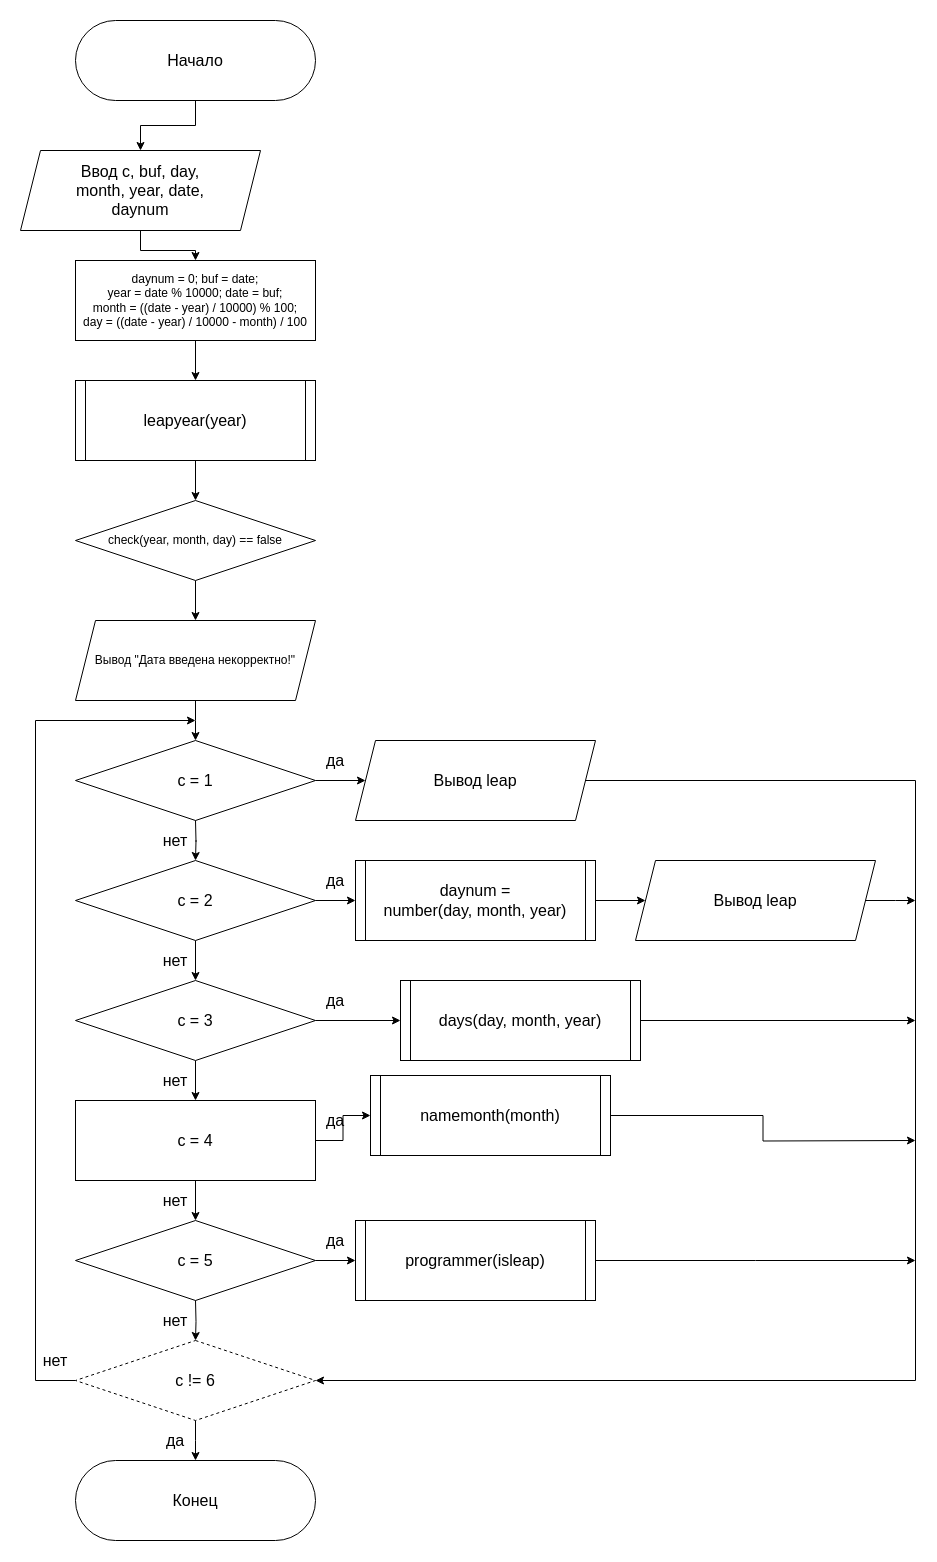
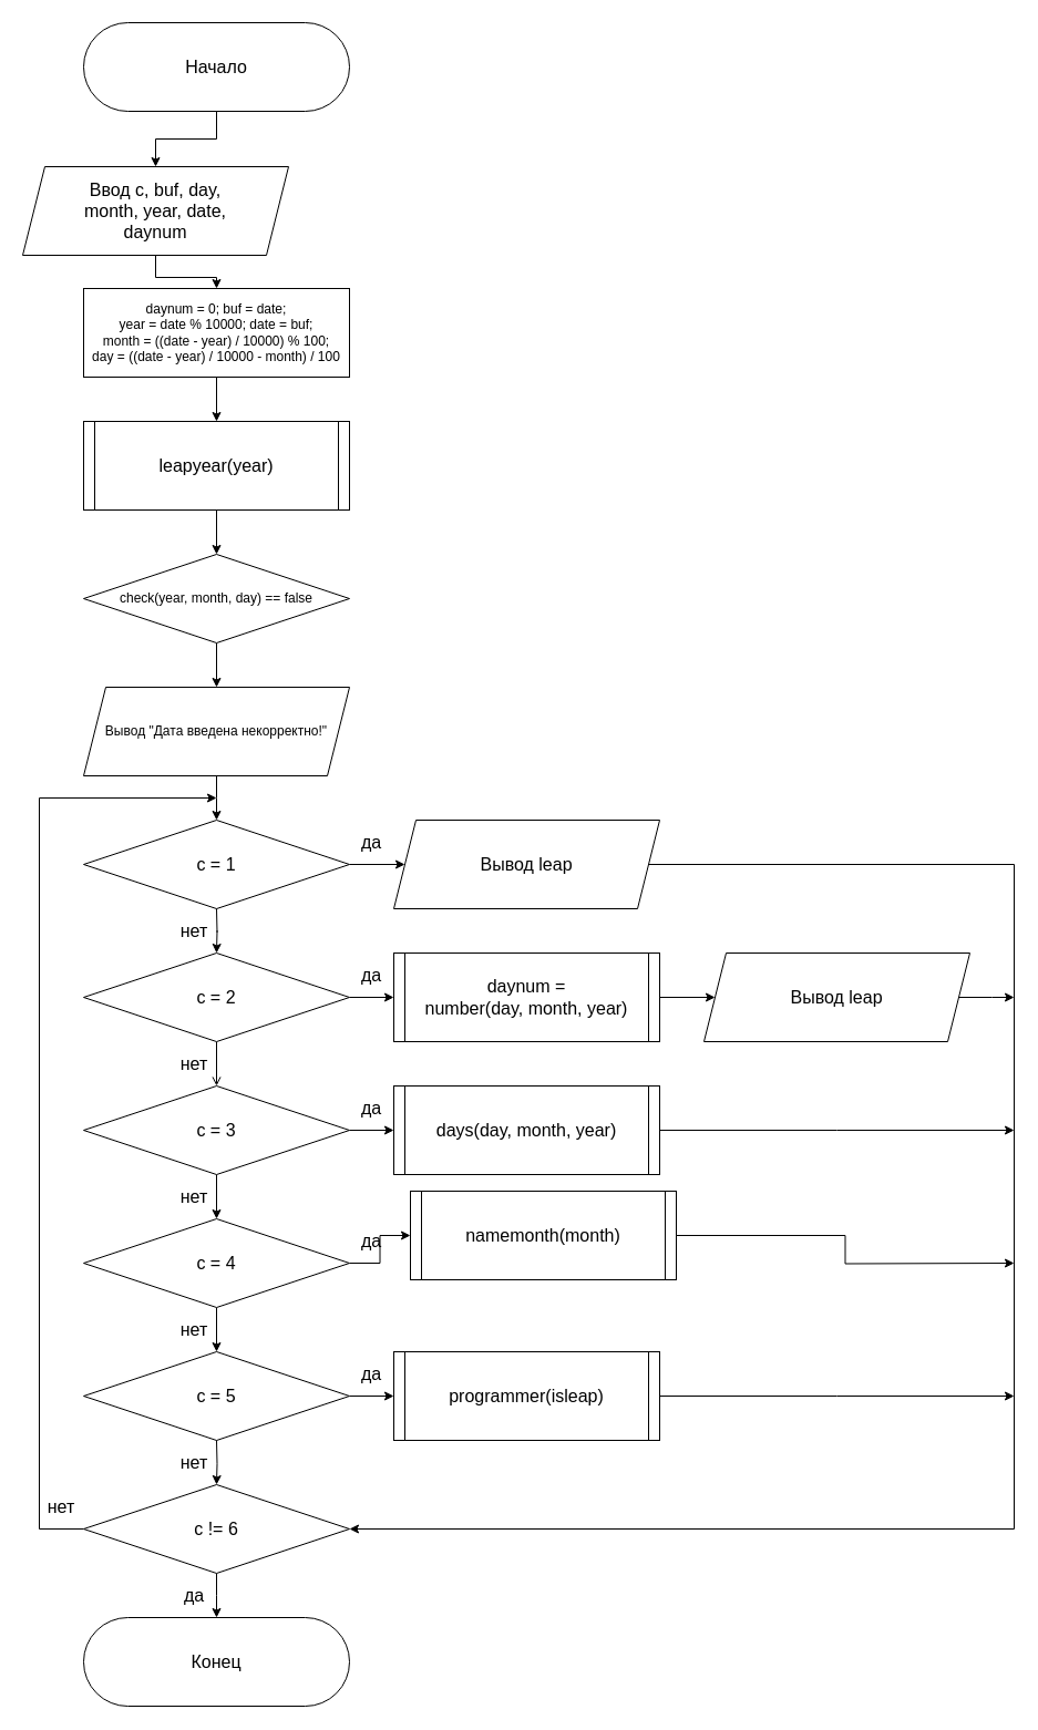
- <mxCell id="20" style="edgeStyle=orthogonalEdgeStyle;rounded=0;orthogonalLoop=1;jettySize=auto;html=1;exitX=0.5;exitY=1;exitDx=0;exitDy=0;entryX=0.5;entryY=0;entryDx=0;entryDy=0;fontSize=16;" edge="1" parent="1" source="21" target="28"><mxGeometry relative="1" as="geometry" /></mxCell>
+ <mxCell id="20" style="edgeStyle=orthogonalEdgeStyle;rounded=0;orthogonalLoop=1;jettySize=auto;html=1;exitX=0.5;exitY=1;exitDx=0;exitDy=0;entryX=0.5;entryY=0;entryDx=0;entryDy=0;fontSize=16;endArrow=open;" edge="1" parent="1" source="21" target="28"><mxGeometry relative="1" as="geometry" /></mxCell>
- <mxCell id="30" value="days(day, month, year)" style="shape=process;whiteSpace=wrap;html=1;backgroundOutline=1;size=0.042;fontSize=16;" vertex="1" parent="1"><mxGeometry x="400" y="980" width="240" height="80" as="geometry" /></mxCell>
+ <mxCell id="30" value="days(day, month, year)" style="shape=process;whiteSpace=wrap;html=1;backgroundOutline=1;size=0.042;fontSize=16;" vertex="1" parent="1"><mxGeometry x="355" y="980" width="240" height="80" as="geometry" /></mxCell>
- <mxCell id="33" value="c = 4" style="whiteSpace=wrap;html=1;fontSize=16;rounded=0;" vertex="1" parent="1"><mxGeometry x="75" y="1100" width="240" height="80" as="geometry" /></mxCell>
+ <mxCell id="33" value="c = 4" style="rhombus;whiteSpace=wrap;html=1;fontSize=16;" vertex="1" parent="1"><mxGeometry x="75" y="1100" width="240" height="80" as="geometry" /></mxCell>
- <mxCell id="43" value="c != 6" style="rhombus;whiteSpace=wrap;html=1;fontSize=16;dashed=1;" vertex="1" parent="1"><mxGeometry x="75" y="1340" width="240" height="80" as="geometry" /></mxCell>
+ <mxCell id="43" value="c != 6" style="rhombus;whiteSpace=wrap;html=1;fontSize=16;" vertex="1" parent="1"><mxGeometry x="75" y="1340" width="240" height="80" as="geometry" /></mxCell>
